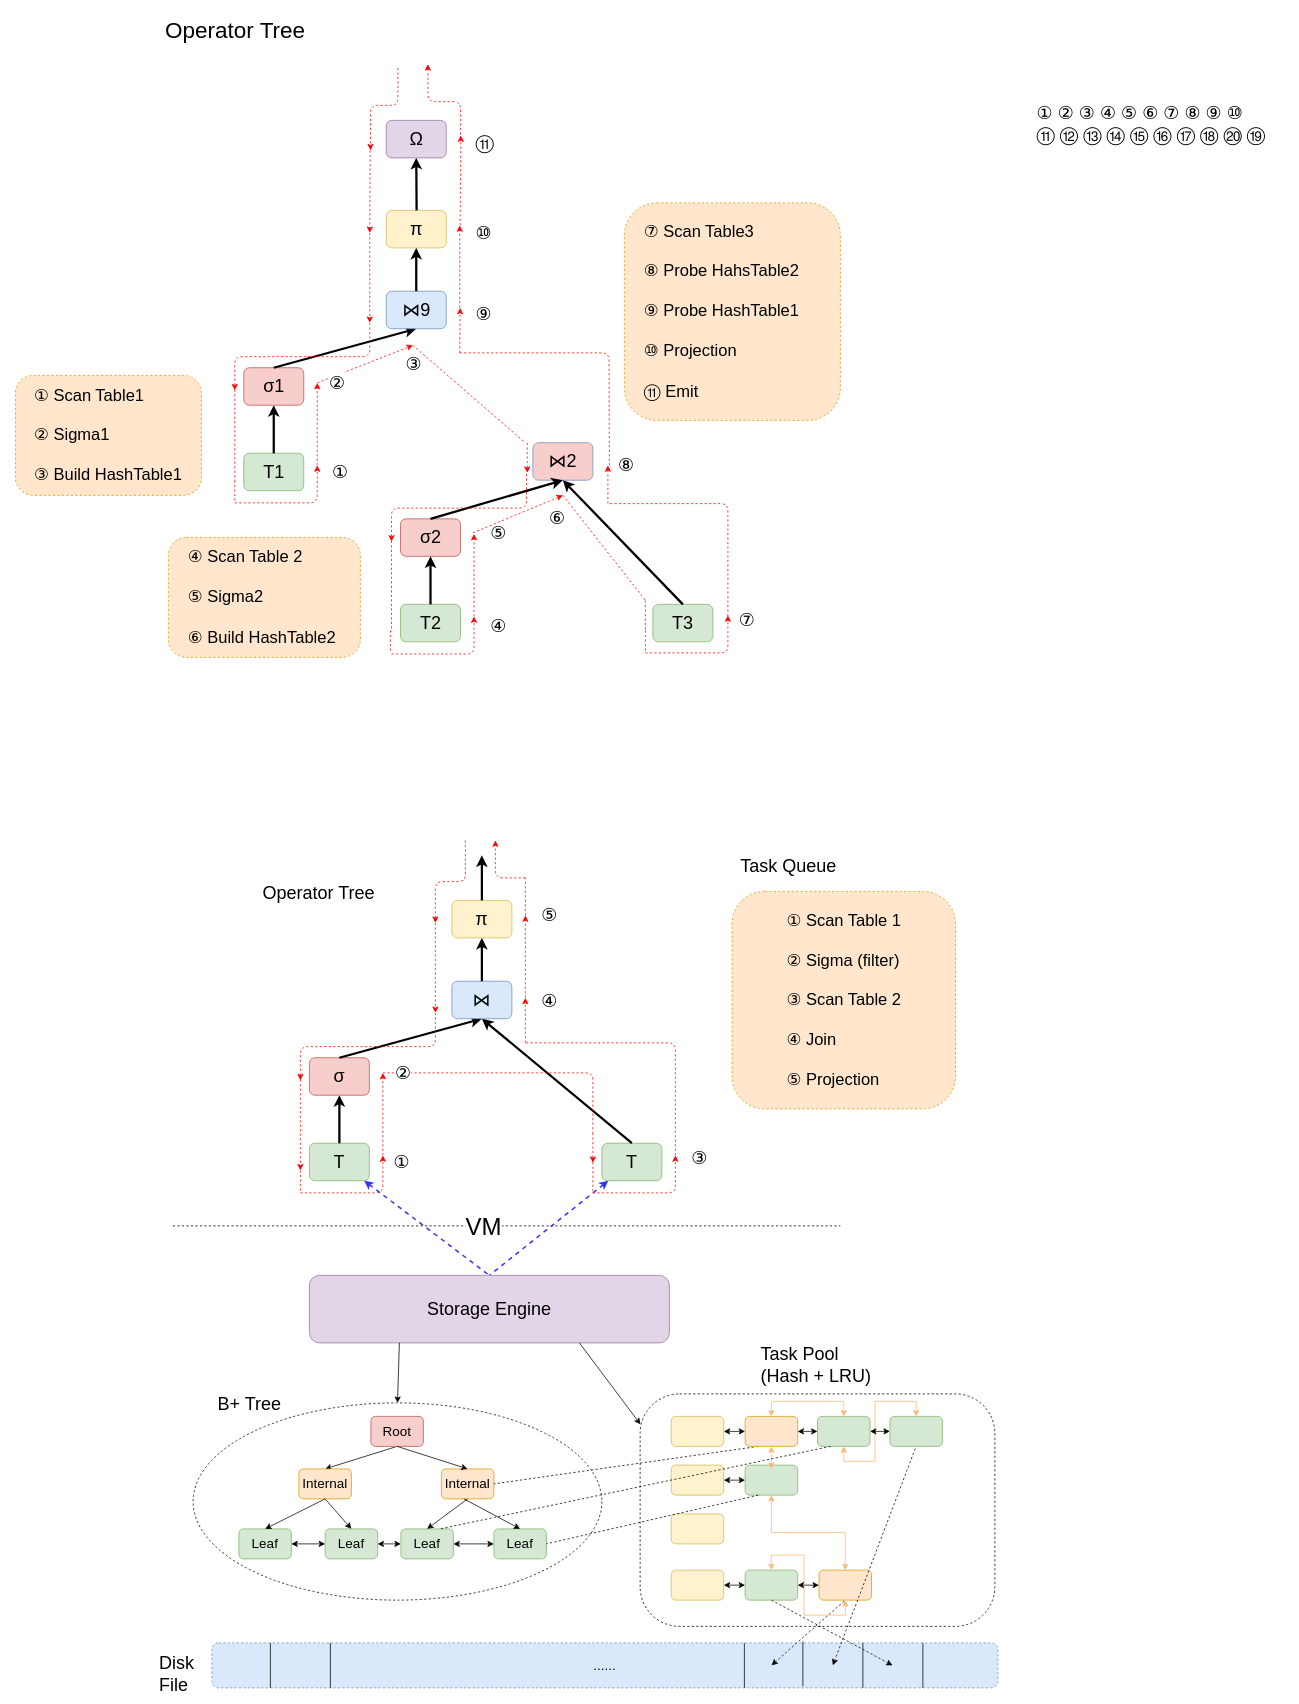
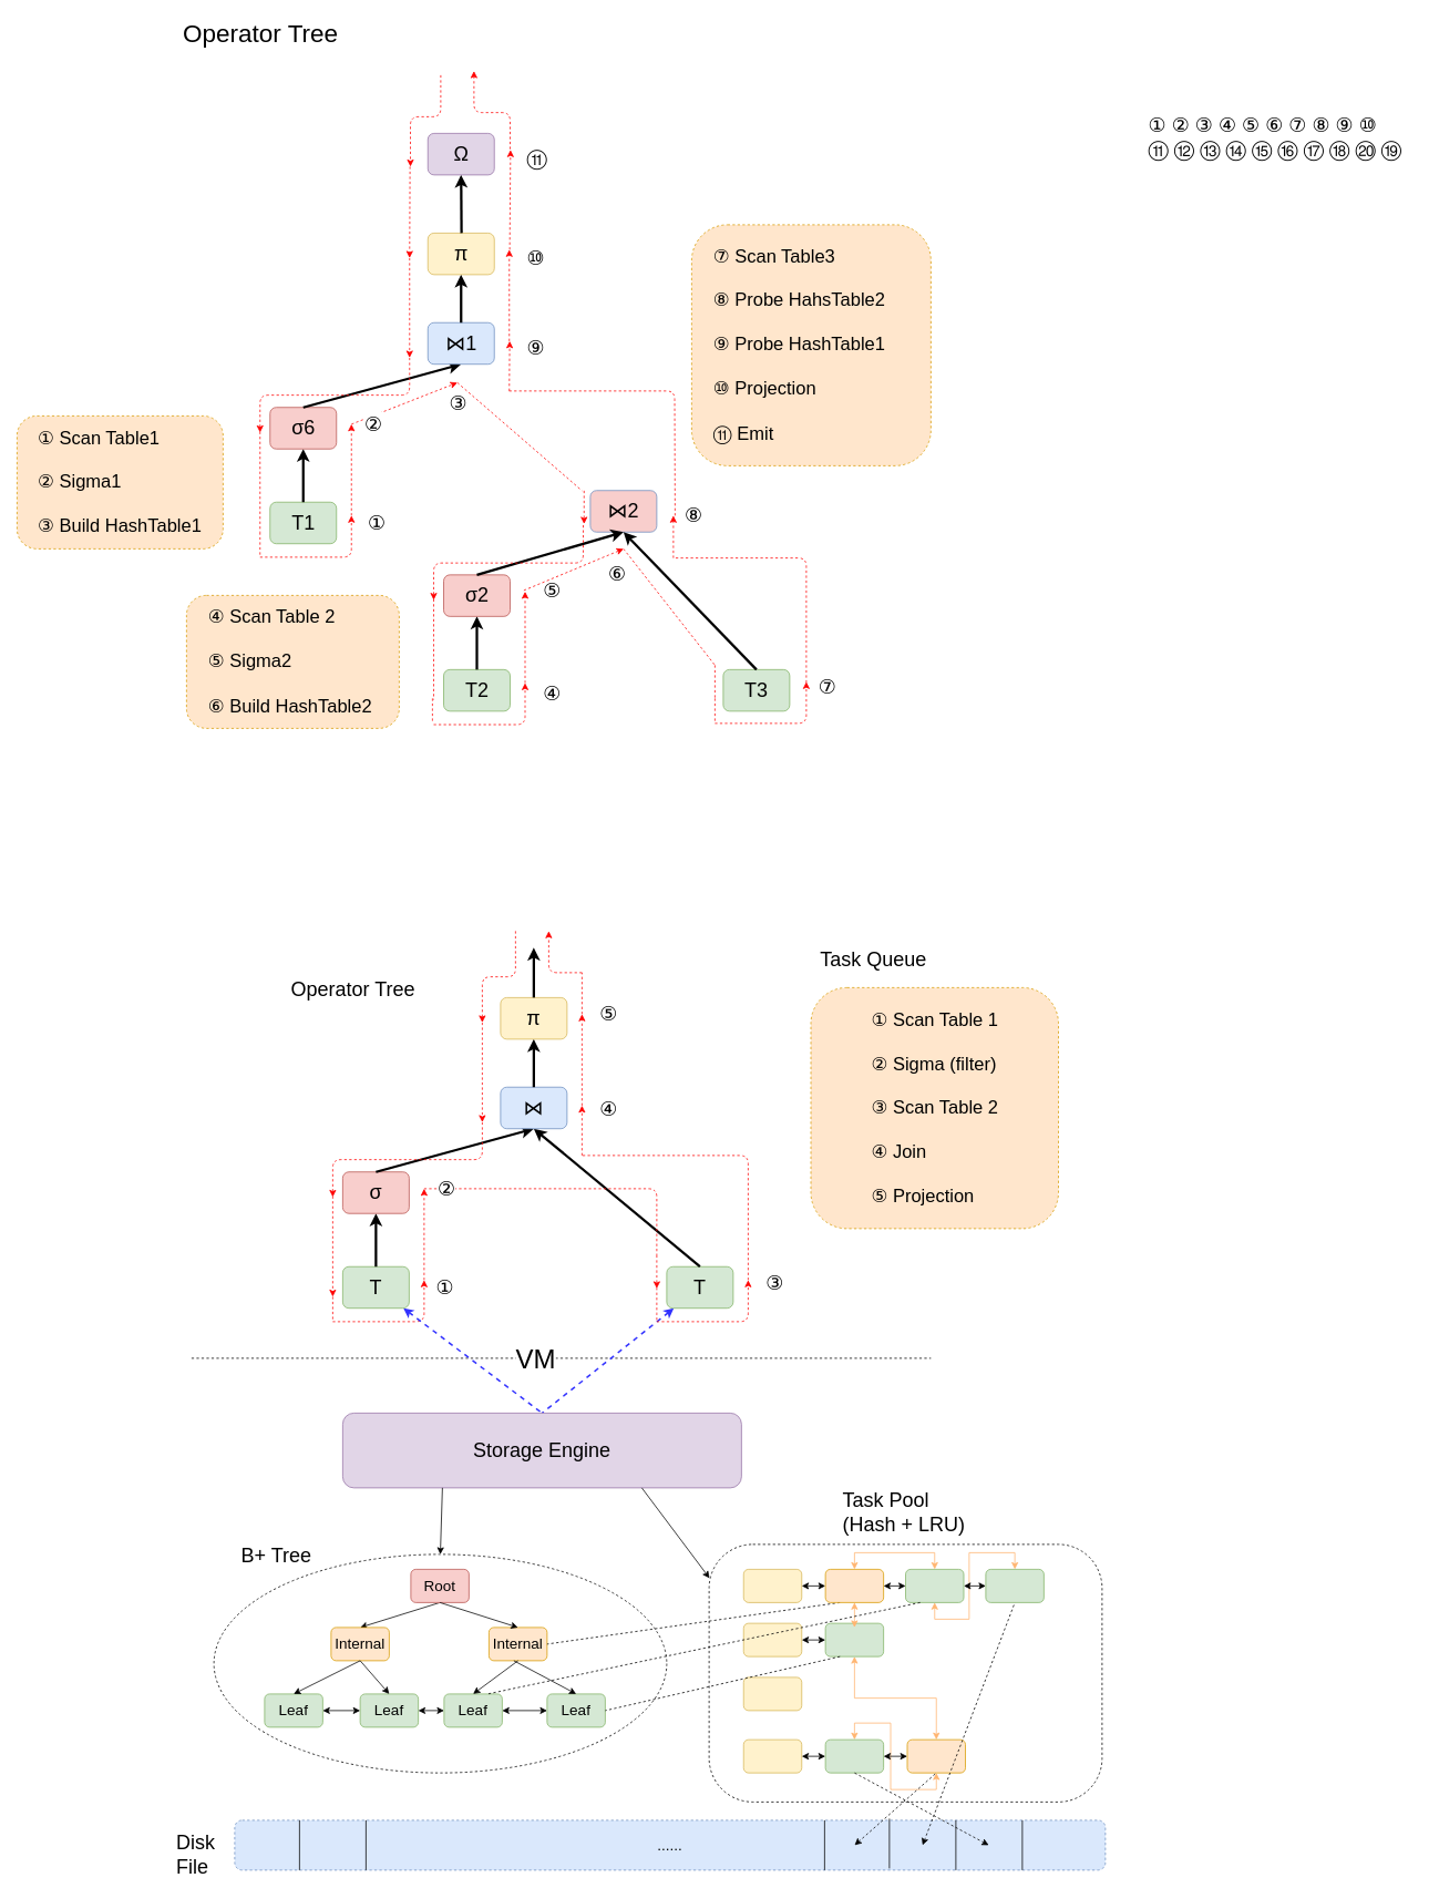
- <mxCell id="105" value="⋈9" style="rounded=1;whiteSpace=wrap;html=1;fillColor=#dae8fc;strokeColor=#6c8ebf;fontSize=24;" parent="1" vertex="1"><mxGeometry x="514.5" y="387.8" width="80" height="50" as="geometry" /></mxCell>
+ <mxCell id="105" value="⋈1" style="rounded=1;whiteSpace=wrap;html=1;fillColor=#dae8fc;strokeColor=#6c8ebf;fontSize=24;" parent="1" vertex="1"><mxGeometry x="514.5" y="387.8" width="80" height="50" as="geometry" /></mxCell>
- <mxCell id="103" value="σ1" style="rounded=1;whiteSpace=wrap;html=1;fillColor=#f8cecc;strokeColor=#b85450;fontSize=24;" parent="1" vertex="1"><mxGeometry x="324.5" y="489.8" width="80" height="50" as="geometry" /></mxCell>
+ <mxCell id="103" value="σ6" style="rounded=1;whiteSpace=wrap;html=1;fillColor=#f8cecc;strokeColor=#b85450;fontSize=24;" parent="1" vertex="1"><mxGeometry x="324.5" y="489.8" width="80" height="50" as="geometry" /></mxCell>
